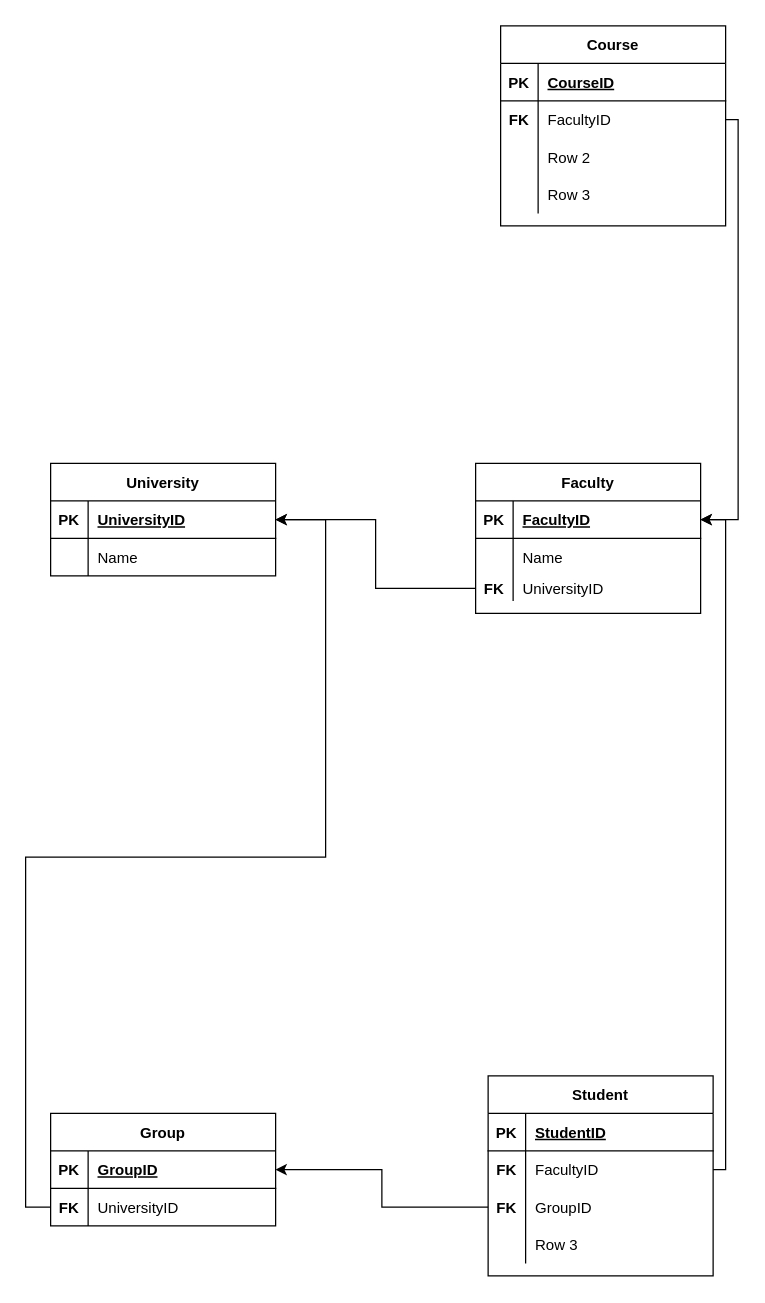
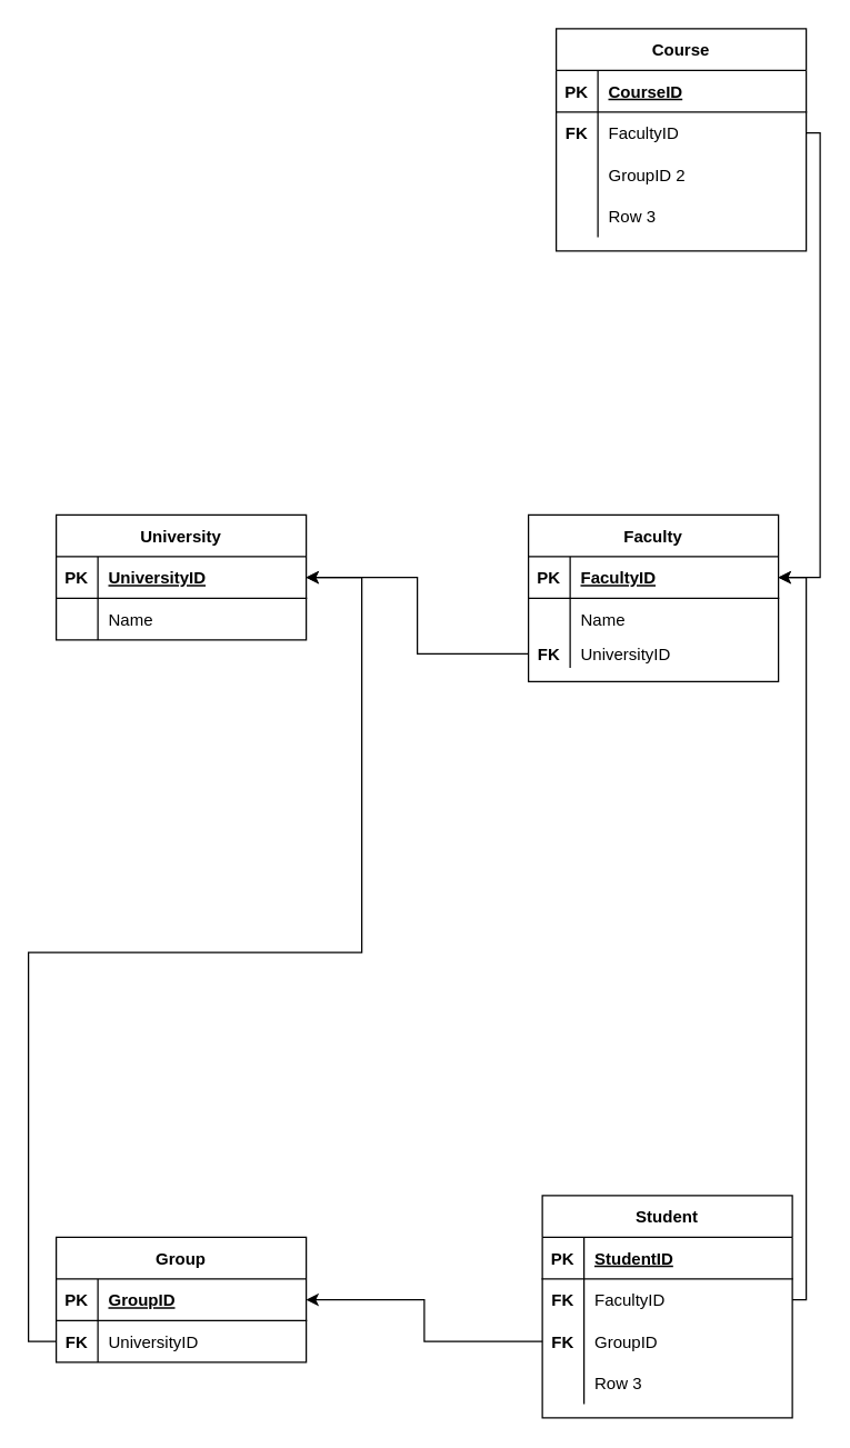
- <mxCell id="52" value="Row 2" style="shape=partialRectangle;connectable=0;fillColor=none;top=0;left=0;bottom=0;right=0;align=left;spacingLeft=6;overflow=hidden;" vertex="1" parent="50"><mxGeometry x="30" width="150" height="30" as="geometry"><mxRectangle width="150" height="30" as="alternateBounds" /></mxGeometry></mxCell>
+ <mxCell id="52" value="GroupID 2" style="shape=partialRectangle;connectable=0;fillColor=none;top=0;left=0;bottom=0;right=0;align=left;spacingLeft=6;overflow=hidden;" vertex="1" parent="50"><mxGeometry x="30" width="150" height="30" as="geometry"><mxRectangle width="150" height="30" as="alternateBounds" /></mxGeometry></mxCell>
